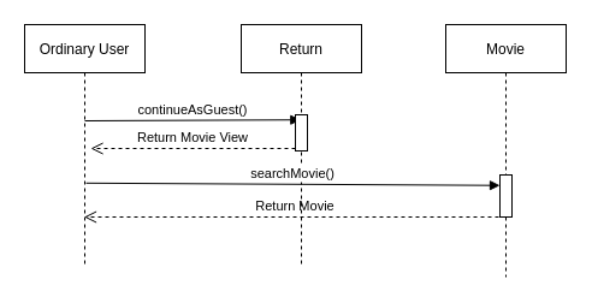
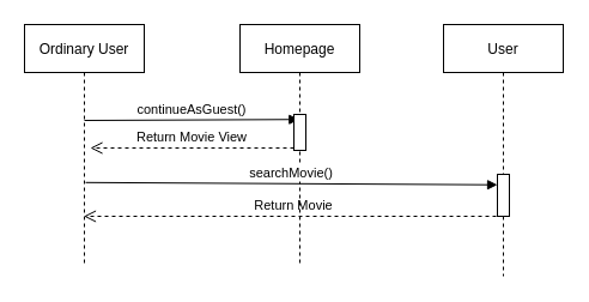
- <mxCell id="8" value="Return" style="shape=umlLifeline;perimeter=lifelinePerimeter;container=1;collapsible=0;recursiveResize=0;rounded=0;shadow=0;strokeWidth=1;" vertex="1" parent="1"><mxGeometry x="200" y="20" width="100" height="200" as="geometry" /></mxCell>
+ <mxCell id="8" value="Homepage" style="shape=umlLifeline;perimeter=lifelinePerimeter;container=1;collapsible=0;recursiveResize=0;rounded=0;shadow=0;strokeWidth=1;" vertex="1" parent="1"><mxGeometry x="200" y="20" width="100" height="200" as="geometry" /></mxCell>
- <mxCell id="5" value="Movie" style="shape=umlLifeline;perimeter=lifelinePerimeter;container=1;collapsible=0;recursiveResize=0;rounded=0;shadow=0;strokeWidth=1;size=40;" vertex="1" parent="1"><mxGeometry x="370" y="20" width="100" height="210" as="geometry" /></mxCell>
+ <mxCell id="5" value="User" style="shape=umlLifeline;perimeter=lifelinePerimeter;container=1;collapsible=0;recursiveResize=0;rounded=0;shadow=0;strokeWidth=1;size=40;" vertex="1" parent="1"><mxGeometry x="370" y="20" width="100" height="210" as="geometry" /></mxCell>
